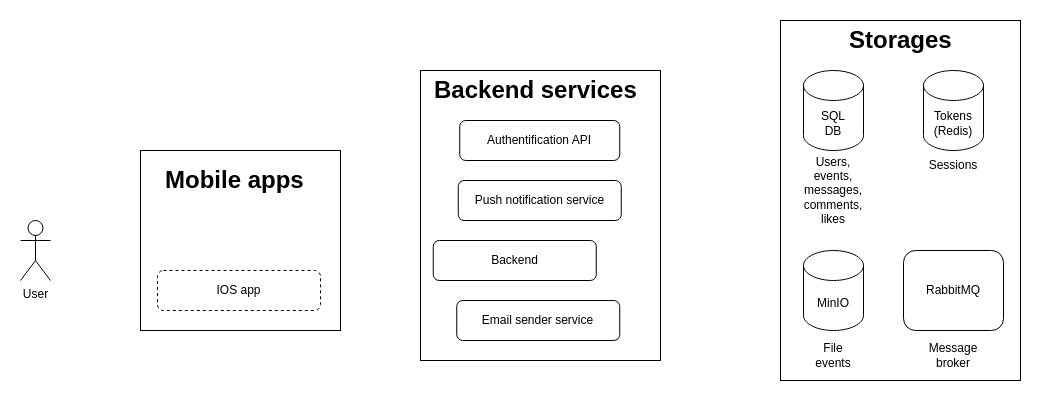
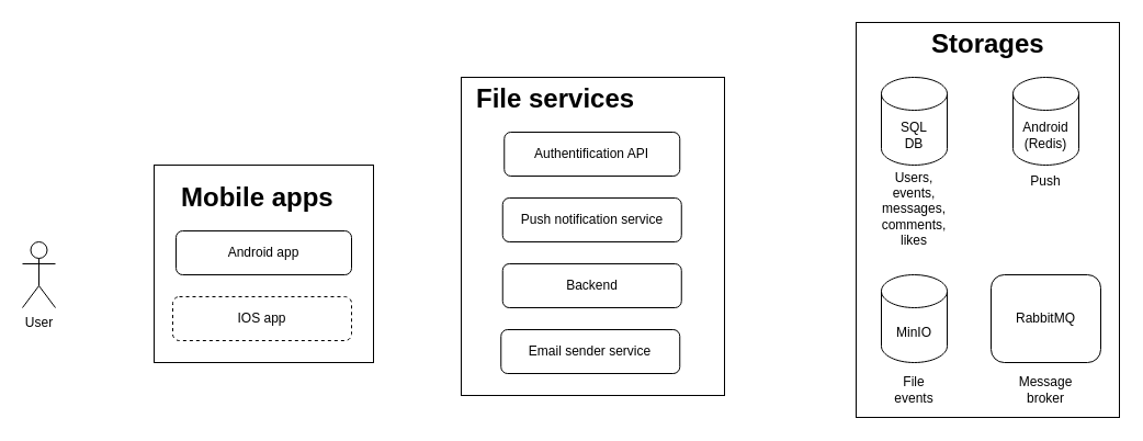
- <mxCell id="9" value="&lt;h1&gt;Backend services&lt;/h1&gt;" style="text;html=1;strokeColor=none;fillColor=none;spacing=5;spacingTop=-20;whiteSpace=wrap;overflow=hidden;rounded=0;" vertex="1" parent="1"><mxGeometry x="428.5" y="70" width="220" height="40" as="geometry" /></mxCell>
+ <mxCell id="9" value="&lt;h1&gt;File services&lt;/h1&gt;" style="text;html=1;strokeColor=none;fillColor=none;spacing=5;spacingTop=-20;whiteSpace=wrap;overflow=hidden;rounded=0;" vertex="1" parent="1"><mxGeometry x="428.5" y="70" width="220" height="40" as="geometry" /></mxCell>
- <mxCell id="17" value="Tokens&lt;br&gt;(Redis)" style="shape=cylinder3;whiteSpace=wrap;html=1;boundedLbl=1;backgroundOutline=1;size=15;" vertex="1" parent="1"><mxGeometry x="923" y="70" width="60" height="80" as="geometry" /></mxCell>
+ <mxCell id="17" value="Android&lt;br&gt;(Redis)" style="shape=cylinder3;whiteSpace=wrap;html=1;boundedLbl=1;backgroundOutline=1;size=15;" vertex="1" parent="1"><mxGeometry x="923" y="70" width="60" height="80" as="geometry" /></mxCell>
- <mxCell id="19" value="Sessions" style="text;html=1;strokeColor=none;fillColor=none;align=center;verticalAlign=middle;whiteSpace=wrap;rounded=0;" vertex="1" parent="1"><mxGeometry x="923" y="150" width="60" height="30" as="geometry" /></mxCell>
+ <mxCell id="19" value="Push" style="text;html=1;strokeColor=none;fillColor=none;align=center;verticalAlign=middle;whiteSpace=wrap;rounded=0;" vertex="1" parent="1"><mxGeometry x="923" y="150" width="60" height="30" as="geometry" /></mxCell>
+ <mxCell id="3" value="Android app" style="rounded=1;whiteSpace=wrap;html=1;" vertex="1" parent="1"><mxGeometry x="160" y="210" width="160" height="40" as="geometry" /></mxCell>
- <mxCell id="11" value="Backend" style="rounded=1;whiteSpace=wrap;html=1;" vertex="1" parent="1"><mxGeometry x="432.75" y="240" width="163" height="40" as="geometry" /></mxCell>
+ <mxCell id="11" value="Backend" style="rounded=1;whiteSpace=wrap;html=1;" vertex="1" parent="1"><mxGeometry x="457.75" y="240" width="163" height="40" as="geometry" /></mxCell>
